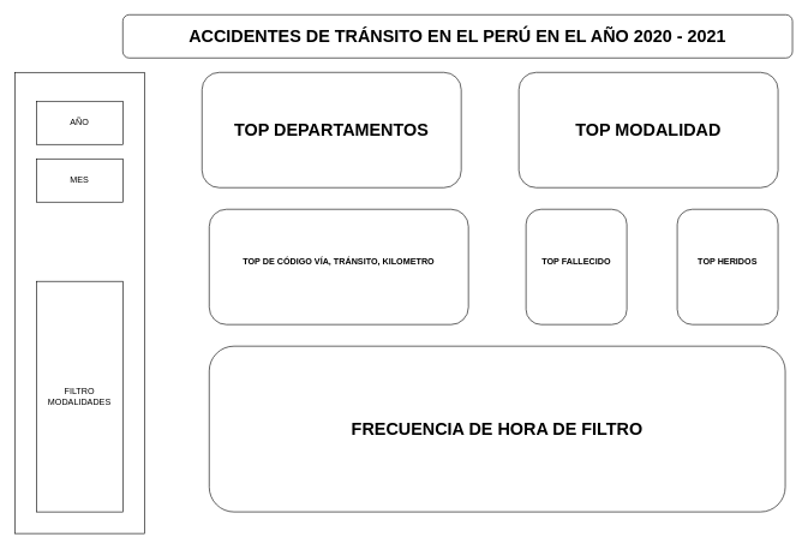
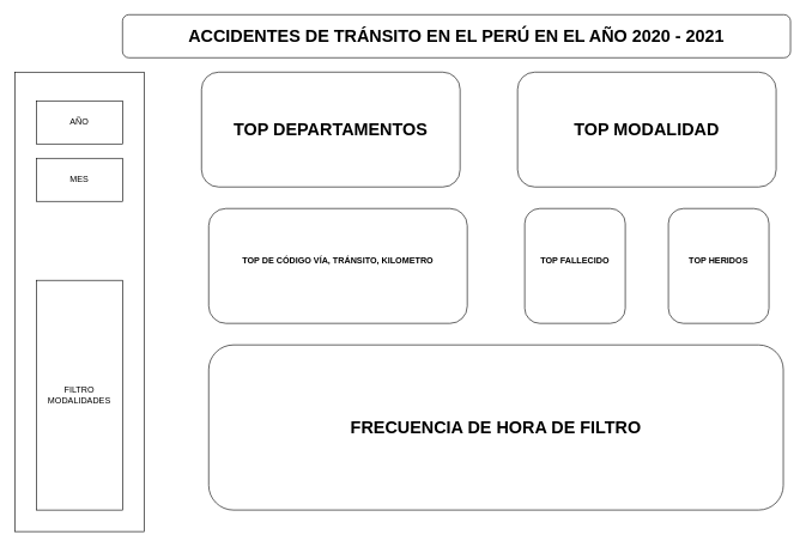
- <mxCell id="12" value="&lt;b&gt;TOP HERIDOS&lt;/b&gt;&lt;h1&gt;&lt;/h1&gt;" style="rounded=1;whiteSpace=wrap;html=1;" vertex="1" parent="1"><mxGeometry x="940" y="290" width="140" height="160" as="geometry" /></mxCell>
+ <mxCell id="12" value="&lt;b&gt;TOP HERIDOS&lt;/b&gt;&lt;h1&gt;&lt;/h1&gt;" style="rounded=1;whiteSpace=wrap;html=1;" vertex="1" parent="1"><mxGeometry x="930" y="290" width="140" height="160" as="geometry" /></mxCell>
